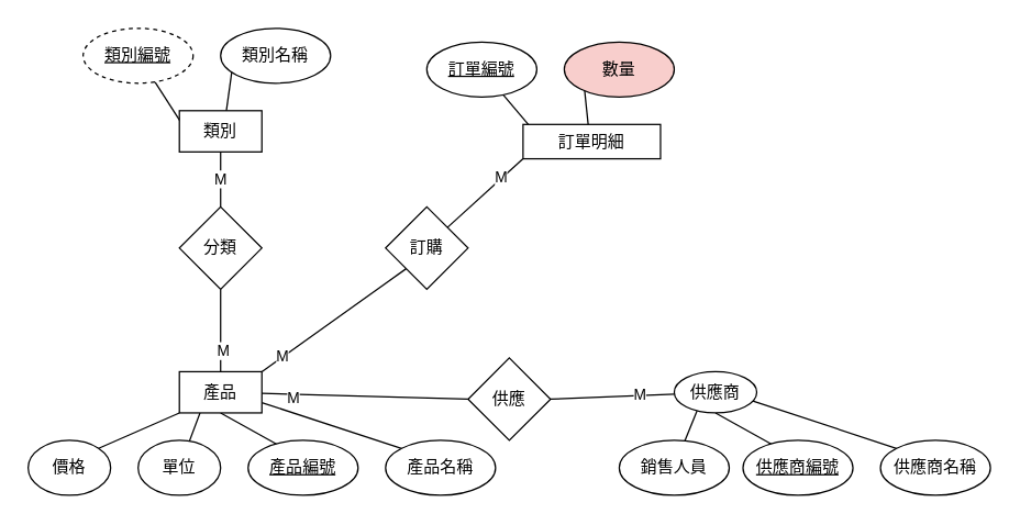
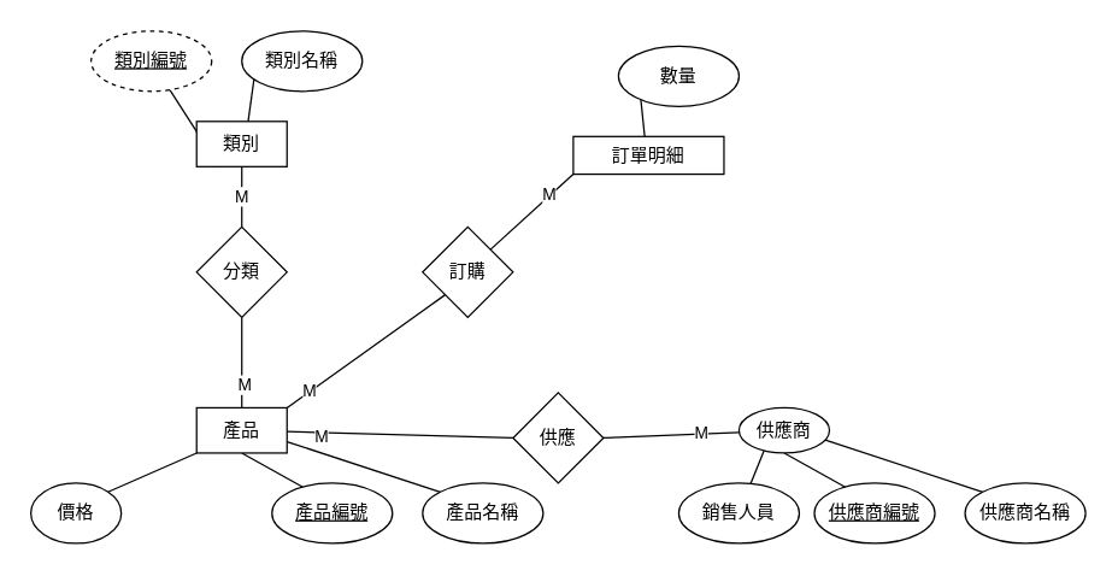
- <mxCell id="41" value="訂單編號" style="ellipse;whiteSpace=wrap;html=1;fontStyle=4" vertex="1" parent="1"><mxGeometry x="310" y="30" width="80" height="40" as="geometry" /></mxCell>
- <mxCell id="40" value="數量" style="ellipse;whiteSpace=wrap;html=1;fillColor=#f8cecc;" vertex="1" parent="1"><mxGeometry x="410" y="30" width="80" height="40" as="geometry" /></mxCell>
+ <mxCell id="40" value="數量" style="ellipse;whiteSpace=wrap;html=1;" vertex="1" parent="1"><mxGeometry x="410" y="30" width="80" height="40" as="geometry" /></mxCell>
- <mxCell id="37" style="edgeStyle=none;rounded=0;orthogonalLoop=1;jettySize=auto;html=1;exitX=0.25;exitY=1;exitDx=0;exitDy=0;endArrow=none;endFill=0;" edge="1" parent="1" source="39" target="41"><mxGeometry relative="1" as="geometry" /></mxCell>
- <mxCell id="3" style="edgeStyle=none;rounded=0;orthogonalLoop=1;jettySize=auto;html=1;exitX=0.25;exitY=1;exitDx=0;exitDy=0;endArrow=none;endFill=0;" edge="1" parent="1" source="6" target="10"><mxGeometry relative="1" as="geometry" /></mxCell>
- <mxCell id="10" value="單位" style="ellipse;whiteSpace=wrap;html=1;" vertex="1" parent="1"><mxGeometry x="100" y="320" width="60" height="40" as="geometry" /></mxCell>
